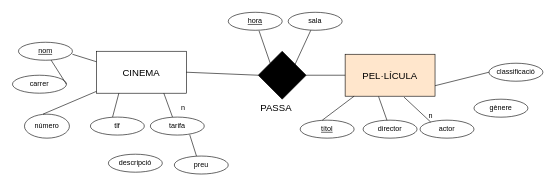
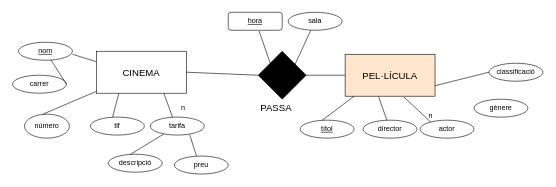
- <mxCell id="15" value="&lt;u&gt;hora&lt;/u&gt;" style="ellipse;whiteSpace=wrap;html=1;" parent="1" vertex="1"><mxGeometry x="380" y="20" width="90" height="30" as="geometry" /></mxCell>
+ <mxCell id="15" value="&lt;u&gt;hora&lt;/u&gt;" style="whiteSpace=wrap;html=1;rounded=1;" parent="1" vertex="1"><mxGeometry x="380" y="20" width="90" height="30" as="geometry" /></mxCell>
+ <mxCell id="27" value="" style="endArrow=none;html=1;rounded=0;fontSize=16;exitX=0.411;exitY=-0.001;exitDx=0;exitDy=0;exitPerimeter=0;" parent="1" source="26" target="22" edge="1"><mxGeometry width="50" height="50" relative="1" as="geometry"><mxPoint x="271" y="301.79" as="sourcePoint" /><mxPoint x="300" y="220.002" as="targetPoint" /></mxGeometry></mxCell>
